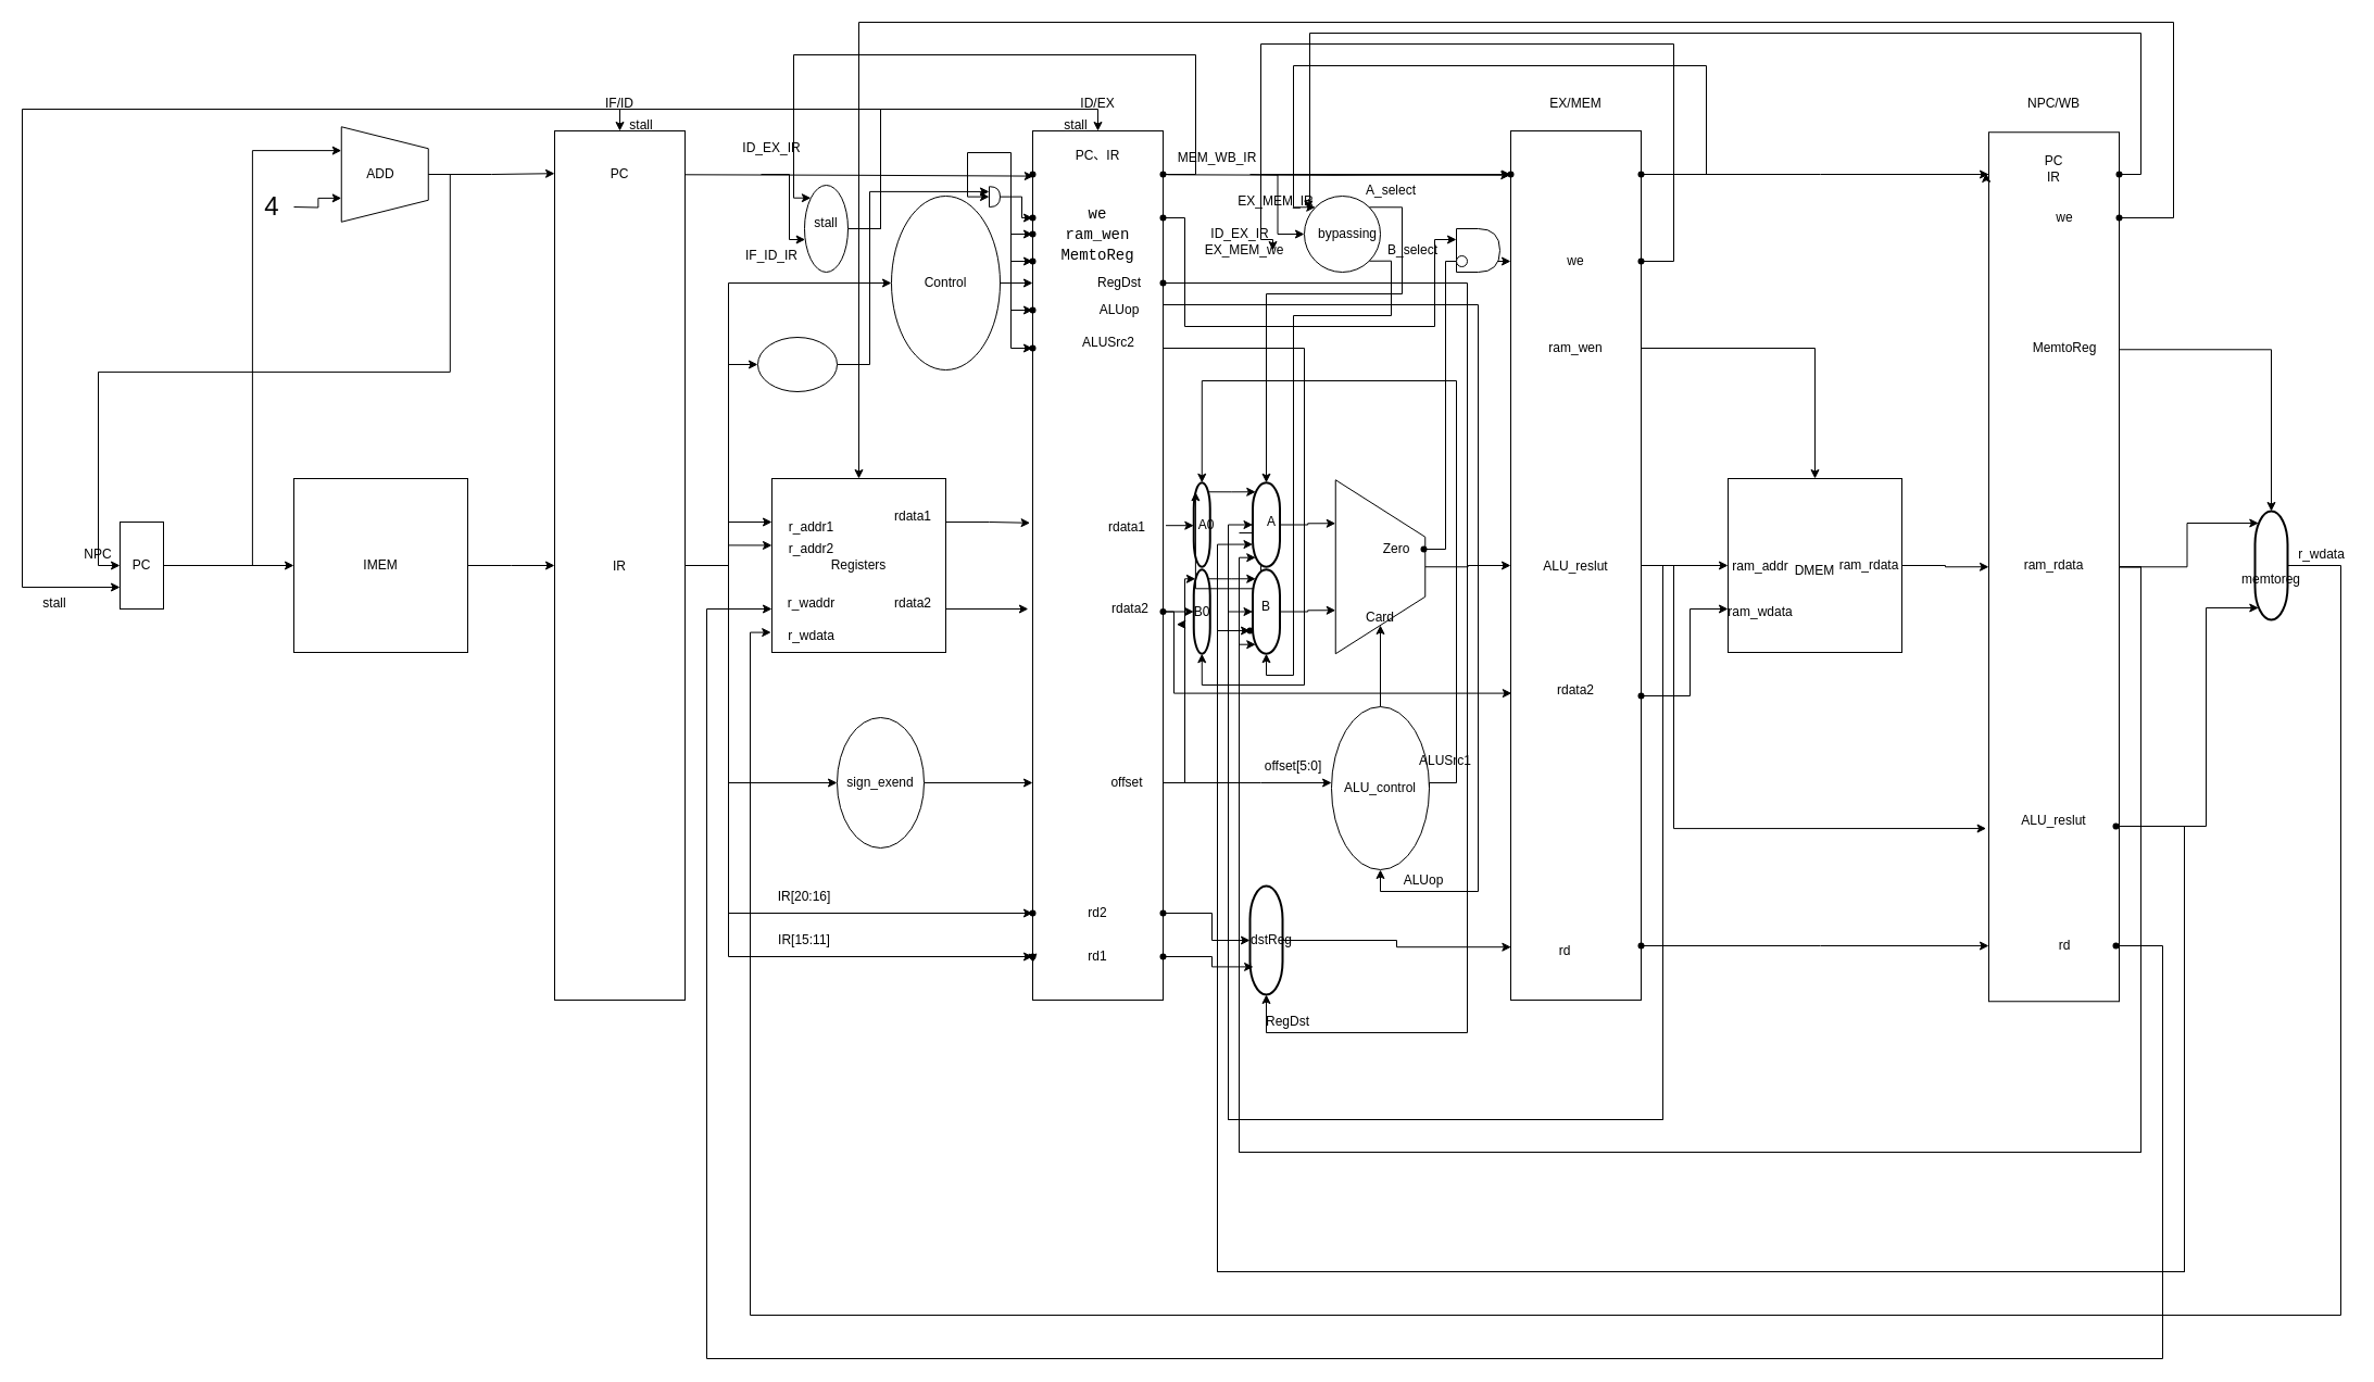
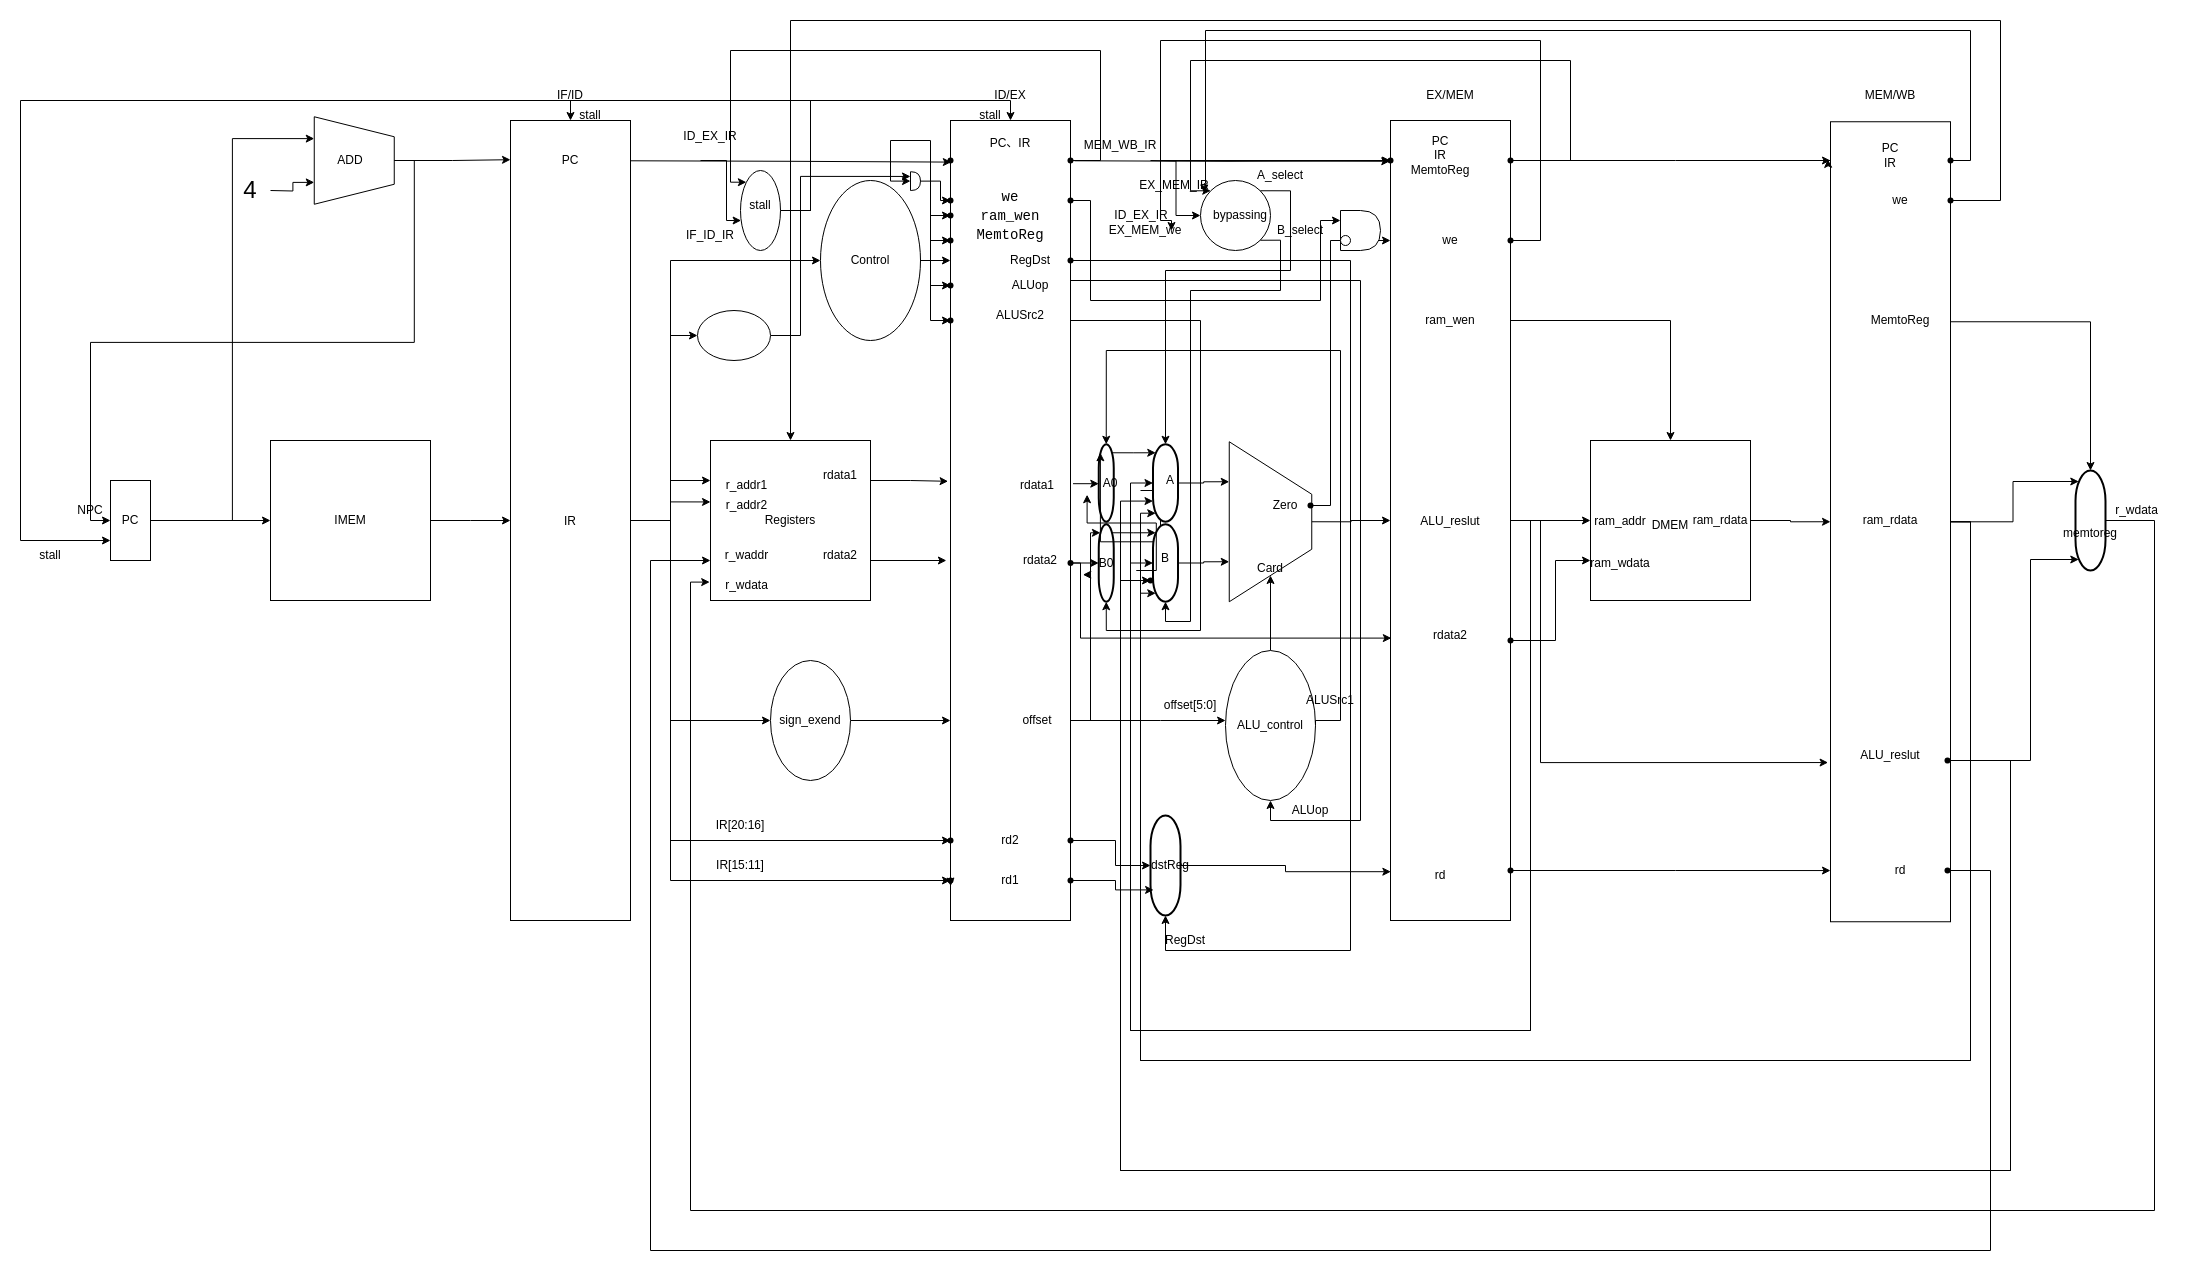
- <mxCell id="121" value="NPC/WB" style="text;strokeColor=none;align=center;fillColor=none;html=1;verticalAlign=middle;whiteSpace=wrap;rounded=0;movable=1;resizable=1;rotatable=1;deletable=1;editable=1;locked=0;connectable=1;" vertex="1" parent="1"><mxGeometry x="1860" y="80" width="60" height="30" as="geometry" /></mxCell>
+ <mxCell id="121" value="MEM/WB" style="text;strokeColor=none;align=center;fillColor=none;html=1;verticalAlign=middle;whiteSpace=wrap;rounded=0;movable=1;resizable=1;rotatable=1;deletable=1;editable=1;locked=0;connectable=1;" vertex="1" parent="1"><mxGeometry x="1860" y="80" width="60" height="30" as="geometry" /></mxCell>
+ <mxCell id="117" value="PC&lt;br&gt;IR&lt;br&gt;MemtoReg&lt;br&gt;" style="text;strokeColor=none;align=center;fillColor=none;html=1;verticalAlign=middle;whiteSpace=wrap;rounded=0;" vertex="1" parent="1"><mxGeometry x="1410" y="140" width="60" height="30" as="geometry" /></mxCell>
+ <mxCell id="148" value="" style="edgeStyle=orthogonalEdgeStyle;rounded=0;orthogonalLoop=1;jettySize=auto;html=1;exitX=1;exitY=0.75;exitDx=0;exitDy=0;entryX=0.11;entryY=0.89;entryDx=0;entryDy=0;entryPerimeter=0;" edge="1" parent="1" source="205" target="149"><mxGeometry relative="1" as="geometry"><mxPoint x="1070" y="720" as="sourcePoint" /><mxPoint x="1100" y="452" as="targetPoint" /></mxGeometry></mxCell>
